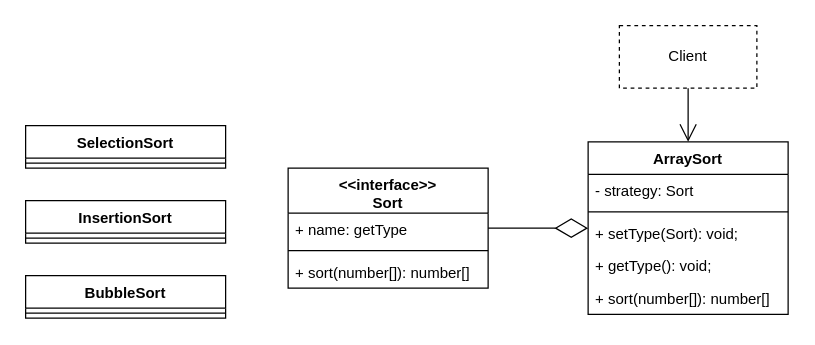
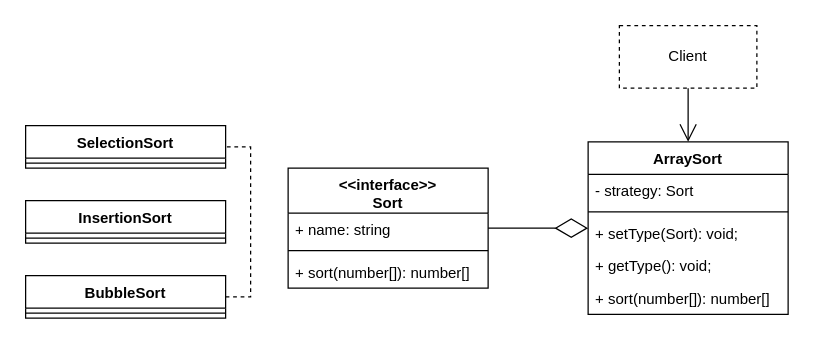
+ <mxCell id="20" value="" style="endArrow=none;dashed=1;html=1;rounded=0;" edge="1" parent="1" source="12" target="8"><mxGeometry width="50" height="50" relative="1" as="geometry"><mxPoint x="180" y="380" as="sourcePoint" /><mxPoint x="230" y="330" as="targetPoint" /><Array as="points"><mxPoint x="200" y="237" /><mxPoint x="200" y="117" /></Array></mxGeometry></mxCell>
- <mxCell id="5" value="+ name: getType" style="text;strokeColor=none;fillColor=none;align=left;verticalAlign=top;spacingLeft=4;spacingRight=4;overflow=hidden;rotatable=0;points=[[0,0.5],[1,0.5]];portConstraint=eastwest;whiteSpace=wrap;html=1;" vertex="1" parent="4"><mxGeometry y="36" width="160" height="26" as="geometry" /></mxCell>
+ <mxCell id="5" value="+ name: string" style="text;strokeColor=none;fillColor=none;align=left;verticalAlign=top;spacingLeft=4;spacingRight=4;overflow=hidden;rotatable=0;points=[[0,0.5],[1,0.5]];portConstraint=eastwest;whiteSpace=wrap;html=1;" vertex="1" parent="4"><mxGeometry y="36" width="160" height="26" as="geometry" /></mxCell>
